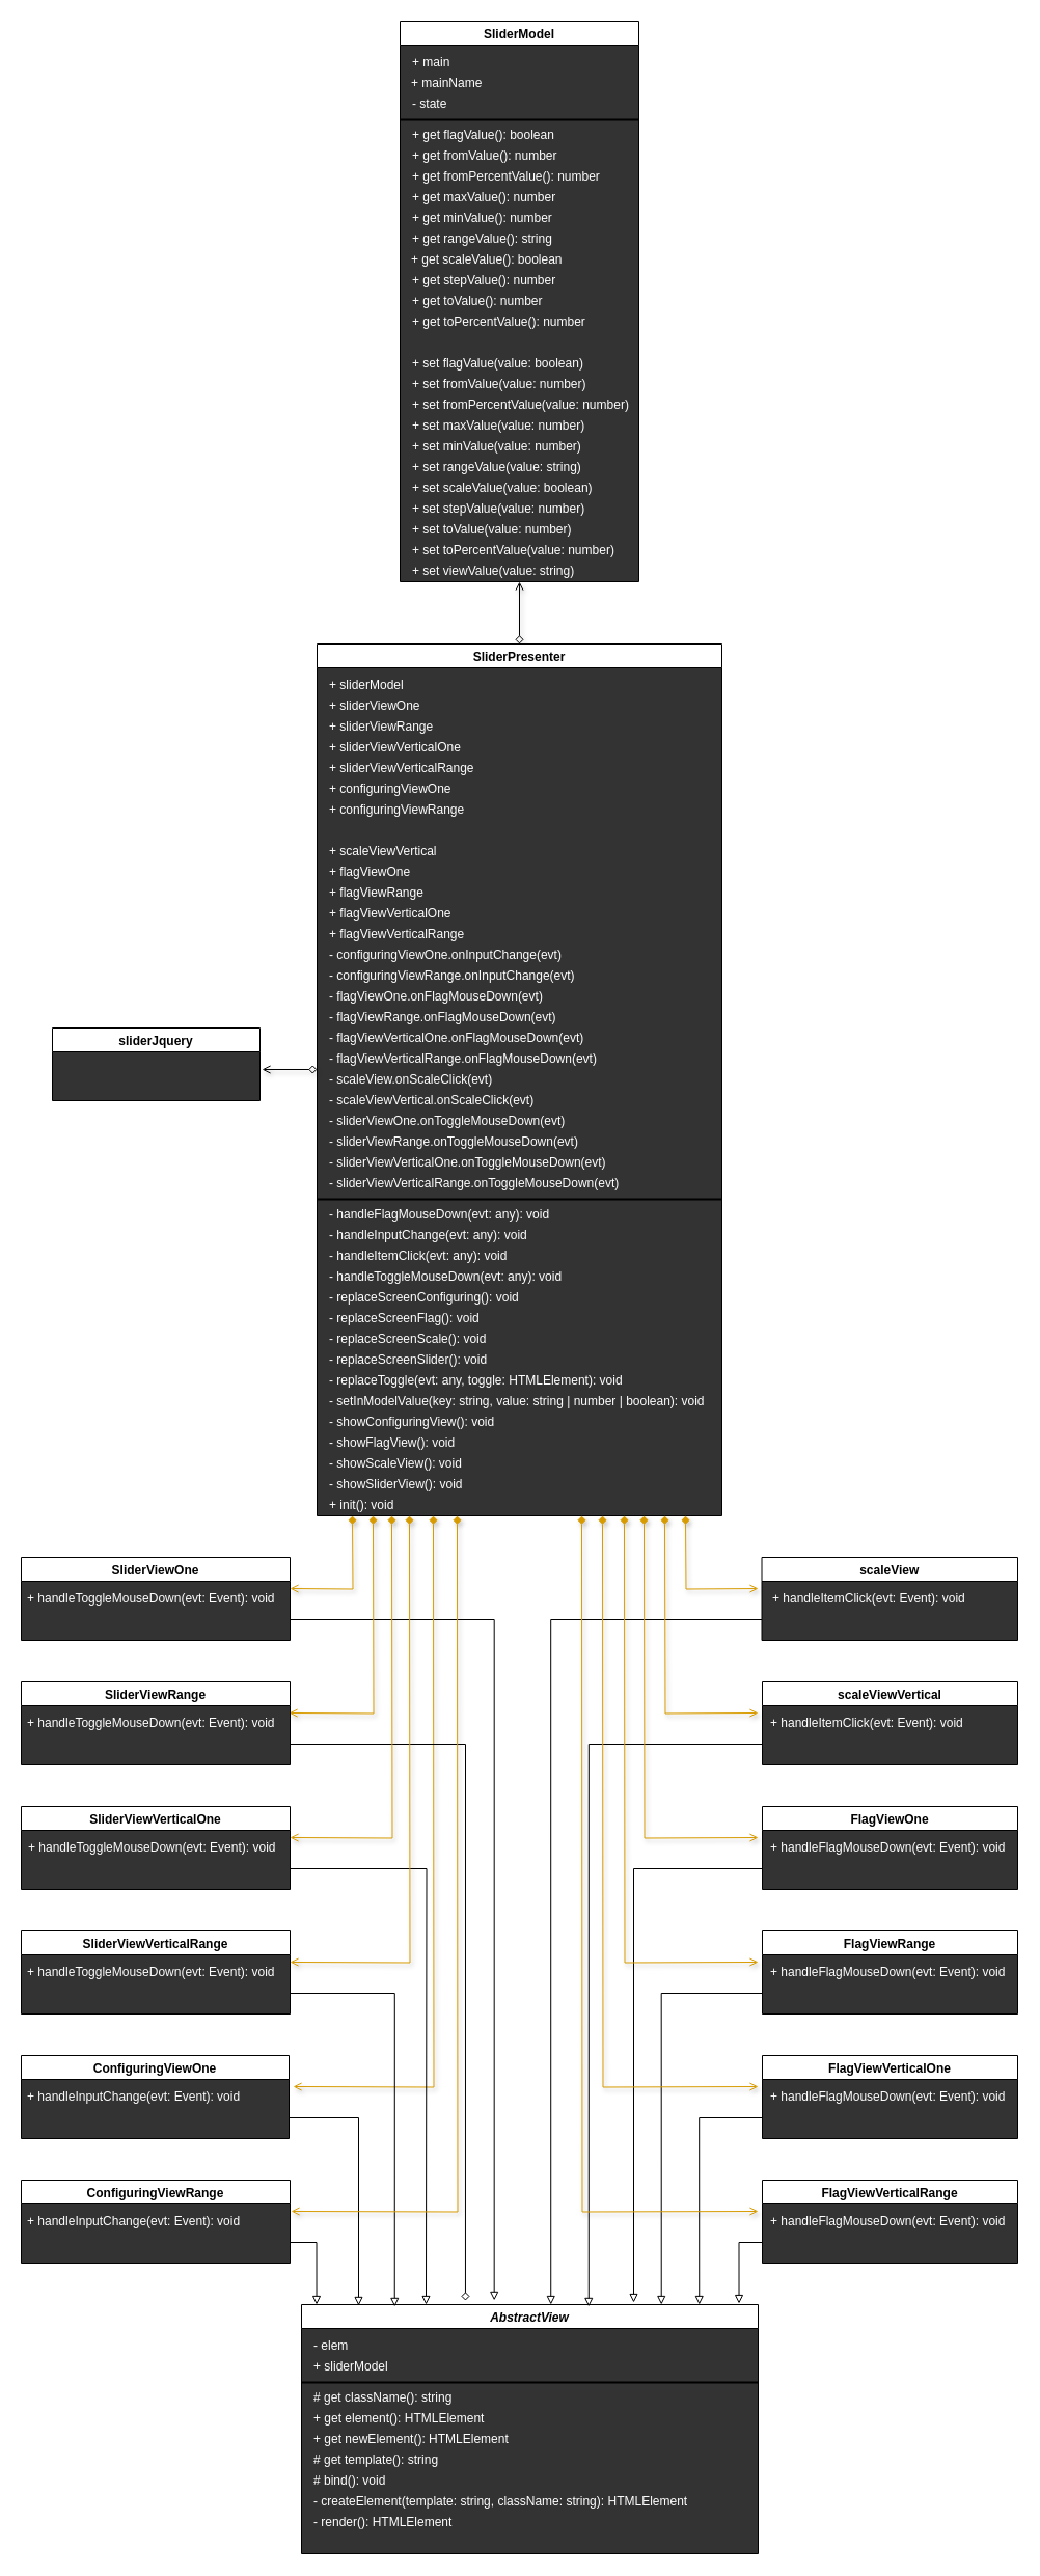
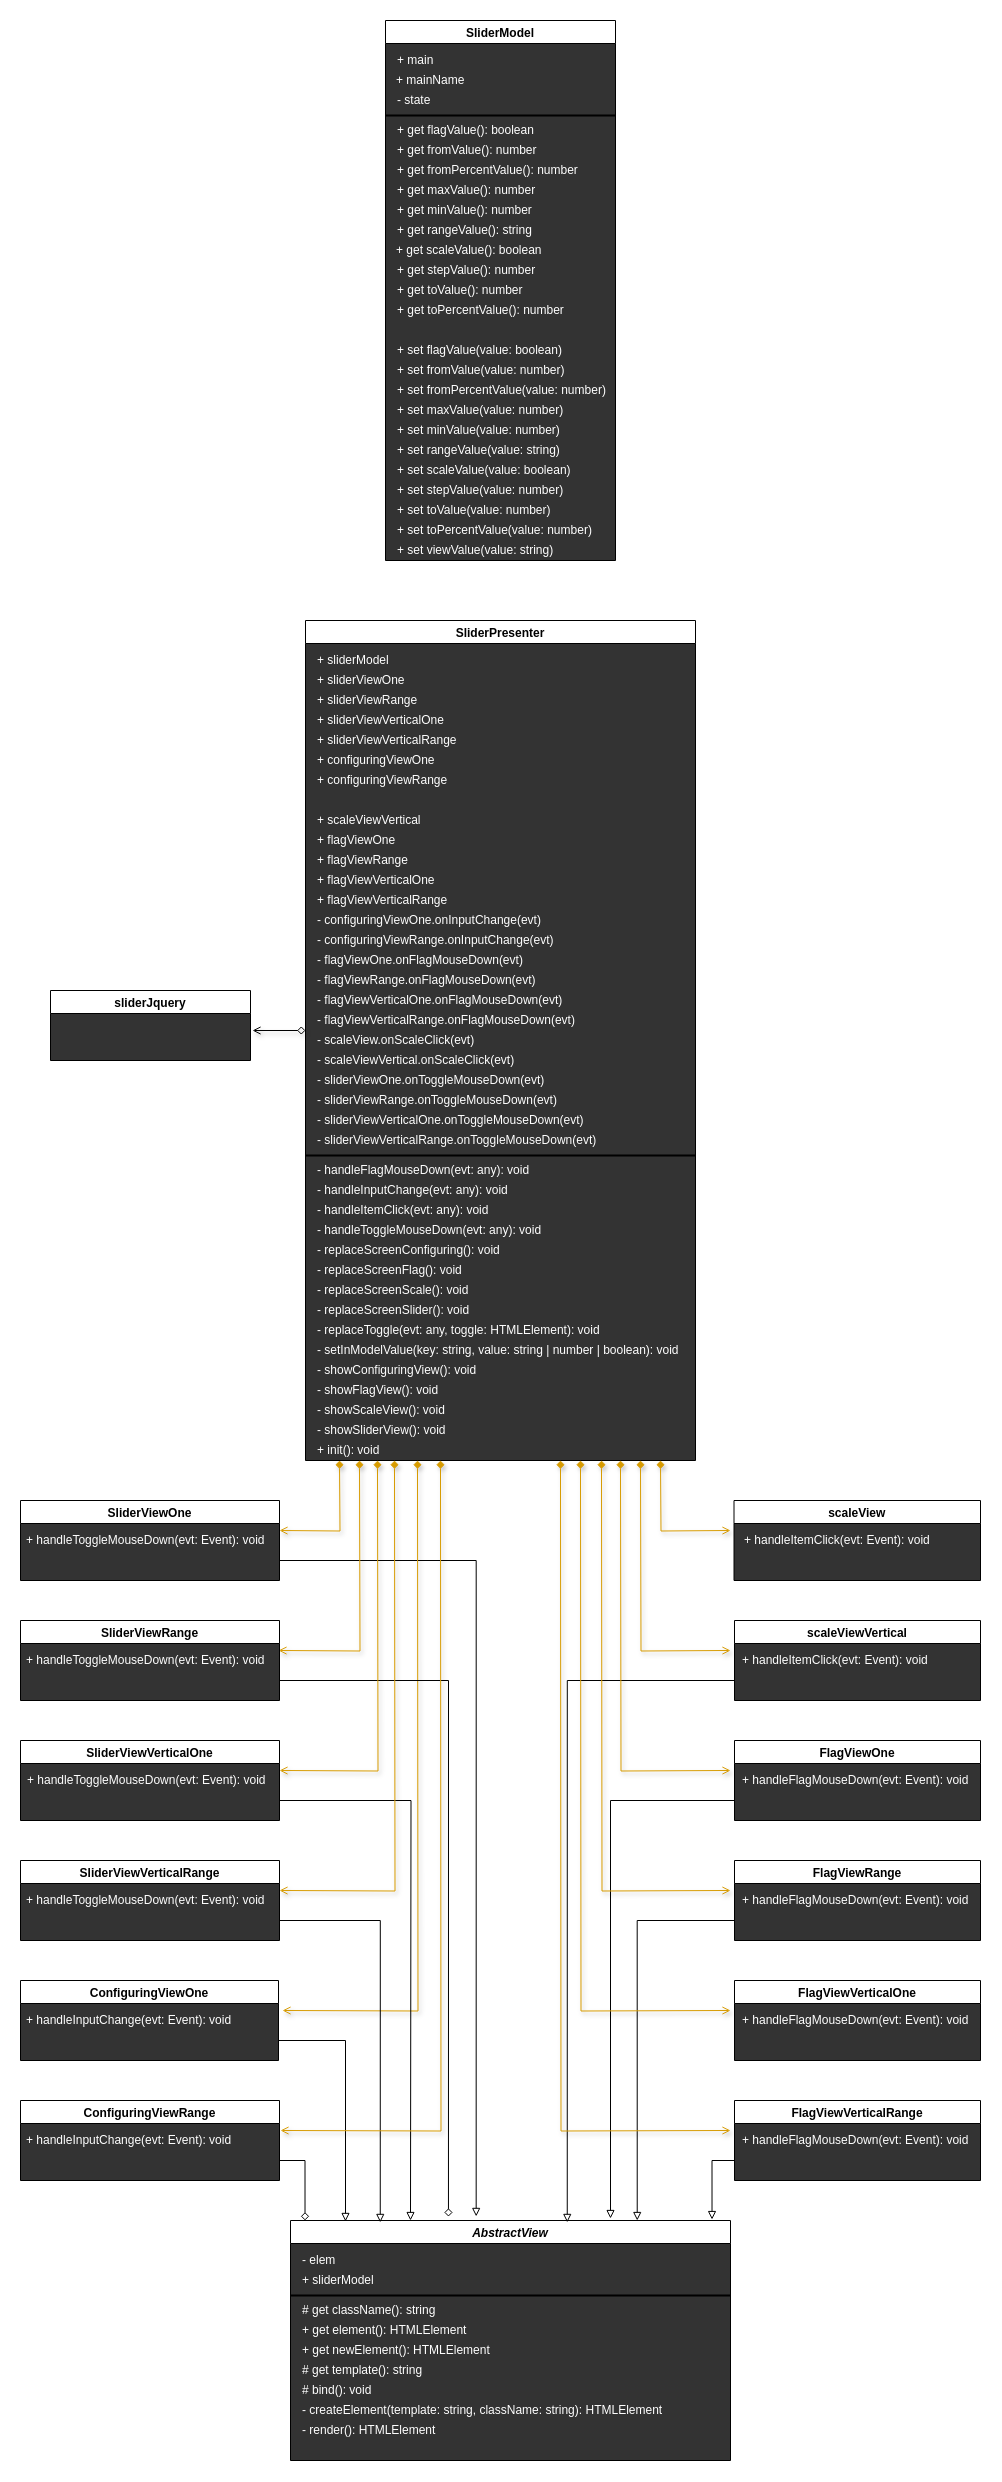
- <mxCell id="2" style="edgeStyle=orthogonalEdgeStyle;rounded=0;orthogonalLoop=1;jettySize=auto;html=1;exitX=0.5;exitY=1;exitDx=0;exitDy=0;entryX=0.5;entryY=0;entryDx=0;entryDy=0;shadow=1;endArrow=diamond;endFill=0;strokeWidth=1;startArrow=open;startFill=0;" parent="1" source="3" target="45" edge="1"><mxGeometry relative="1" as="geometry" /></mxCell>
- <mxCell id="91" style="edgeStyle=orthogonalEdgeStyle;rounded=0;orthogonalLoop=1;jettySize=auto;html=1;exitX=0;exitY=0.75;exitDx=0;exitDy=0;entryX=0.546;entryY=0;entryDx=0;entryDy=0;entryPerimeter=0;endArrow=block;endFill=0;" parent="1" source="93" target="29" edge="1"><mxGeometry relative="1" as="geometry" /></mxCell>
- <mxCell id="112" style="edgeStyle=orthogonalEdgeStyle;rounded=0;orthogonalLoop=1;jettySize=auto;html=1;exitX=0;exitY=0.75;exitDx=0;exitDy=0;entryX=0.871;entryY=0;entryDx=0;entryDy=0;entryPerimeter=0;endArrow=block;endFill=0;" parent="1" source="114" target="29" edge="1"><mxGeometry relative="1" as="geometry" /></mxCell>
- <mxCell id="138" style="edgeStyle=orthogonalEdgeStyle;rounded=0;orthogonalLoop=1;jettySize=auto;html=1;entryX=0.033;entryY=0;entryDx=0;entryDy=0;entryPerimeter=0;endArrow=block;endFill=0;exitX=1;exitY=0.75;exitDx=0;exitDy=0;" parent="1" source="140" target="29" edge="1"><mxGeometry relative="1" as="geometry"><mxPoint x="280" y="2400" as="sourcePoint" /></mxGeometry></mxCell>
+ <mxCell id="138" style="edgeStyle=orthogonalEdgeStyle;rounded=0;orthogonalLoop=1;jettySize=auto;html=1;entryX=0.033;entryY=0;entryDx=0;entryDy=0;entryPerimeter=0;endArrow=diamond;endFill=0;exitX=1;exitY=0.75;exitDx=0;exitDy=0;" parent="1" source="140" target="29" edge="1"><mxGeometry relative="1" as="geometry"><mxPoint x="280" y="2400" as="sourcePoint" /></mxGeometry></mxCell>
